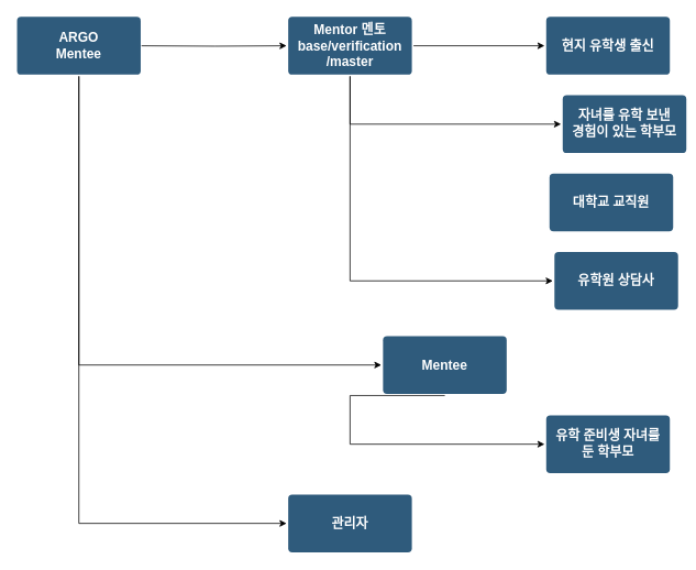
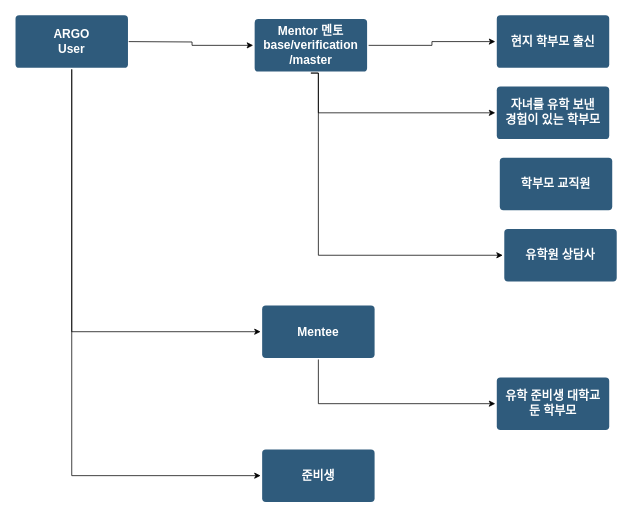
- <mxCell id="5" value="ARGO&lt;br&gt;Mentee" style="rounded=1;whiteSpace=wrap;html=1;shadow=0;labelBackgroundColor=none;strokeColor=none;strokeWidth=3;fillColor=#2F5B7C;fontFamily=Helvetica;fontSize=16;fontColor=#FFFFFF;align=center;fontStyle=1;spacing=5;arcSize=7;perimeterSpacing=2;" parent="1" vertex="1"><mxGeometry x="20" y="20" width="150" height="70" as="geometry" /></mxCell>
+ <mxCell id="5" value="ARGO&lt;br&gt;User" style="rounded=1;whiteSpace=wrap;html=1;shadow=0;labelBackgroundColor=none;strokeColor=none;strokeWidth=3;fillColor=#2F5B7C;fontFamily=Helvetica;fontSize=16;fontColor=#FFFFFF;align=center;fontStyle=1;spacing=5;arcSize=7;perimeterSpacing=2;" parent="1" vertex="1"><mxGeometry x="20" y="20" width="150" height="70" as="geometry" /></mxCell>
- <mxCell id="9" value="Mentor 멘토&lt;br&gt;base/verification&lt;br&gt;/master" style="rounded=1;whiteSpace=wrap;html=1;shadow=0;labelBackgroundColor=none;strokeColor=none;strokeWidth=3;fillColor=#2F5B7C;fontFamily=Helvetica;fontSize=16;fontColor=#FFFFFF;align=center;fontStyle=1;spacing=5;arcSize=7;perimeterSpacing=2;" vertex="1" parent="1"><mxGeometry x="349" y="20" width="150" height="70" as="geometry" /></mxCell>
+ <mxCell id="9" value="Mentor 멘토&lt;br&gt;base/verification&lt;br&gt;/master" style="rounded=1;whiteSpace=wrap;html=1;shadow=0;labelBackgroundColor=none;strokeColor=none;strokeWidth=3;fillColor=#2F5B7C;fontFamily=Helvetica;fontSize=16;fontColor=#FFFFFF;align=center;fontStyle=1;spacing=5;arcSize=7;perimeterSpacing=2;" vertex="1" parent="1"><mxGeometry x="339" y="25" width="150" height="70" as="geometry" /></mxCell>
- <mxCell id="10" value="현지 유학생 출신" style="rounded=1;whiteSpace=wrap;html=1;shadow=0;labelBackgroundColor=none;strokeColor=none;strokeWidth=3;fillColor=#2F5B7C;fontFamily=Helvetica;fontSize=16;fontColor=#FFFFFF;align=center;fontStyle=1;spacing=5;arcSize=7;perimeterSpacing=2;" vertex="1" parent="1"><mxGeometry x="662" y="20" width="150" height="70" as="geometry" /></mxCell>
+ <mxCell id="10" value="현지 학부모 출신" style="rounded=1;whiteSpace=wrap;html=1;shadow=0;labelBackgroundColor=none;strokeColor=none;strokeWidth=3;fillColor=#2F5B7C;fontFamily=Helvetica;fontSize=16;fontColor=#FFFFFF;align=center;fontStyle=1;spacing=5;arcSize=7;perimeterSpacing=2;" vertex="1" parent="1"><mxGeometry x="662" y="20" width="150" height="70" as="geometry" /></mxCell>
- <mxCell id="11" value="자녀를 유학 보낸 &lt;br&gt;경험이 있는 학부모" style="rounded=1;whiteSpace=wrap;html=1;shadow=0;labelBackgroundColor=none;strokeColor=none;strokeWidth=3;fillColor=#2F5B7C;fontFamily=Helvetica;fontSize=16;fontColor=#FFFFFF;align=center;fontStyle=1;spacing=5;arcSize=7;perimeterSpacing=2;" vertex="1" parent="1"><mxGeometry x="682" y="115" width="150" height="70" as="geometry" /></mxCell>
+ <mxCell id="11" value="자녀를 유학 보낸 &lt;br&gt;경험이 있는 학부모" style="rounded=1;whiteSpace=wrap;html=1;shadow=0;labelBackgroundColor=none;strokeColor=none;strokeWidth=3;fillColor=#2F5B7C;fontFamily=Helvetica;fontSize=16;fontColor=#FFFFFF;align=center;fontStyle=1;spacing=5;arcSize=7;perimeterSpacing=2;" vertex="1" parent="1"><mxGeometry x="662" y="115" width="150" height="70" as="geometry" /></mxCell>
- <mxCell id="12" value="대학교 교직원" style="rounded=1;whiteSpace=wrap;html=1;shadow=0;labelBackgroundColor=none;strokeColor=none;strokeWidth=3;fillColor=#2F5B7C;fontFamily=Helvetica;fontSize=16;fontColor=#FFFFFF;align=center;fontStyle=1;spacing=5;arcSize=7;perimeterSpacing=2;" vertex="1" parent="1"><mxGeometry x="666" y="210" width="150" height="70" as="geometry" /></mxCell>
+ <mxCell id="12" value="학부모 교직원" style="rounded=1;whiteSpace=wrap;html=1;shadow=0;labelBackgroundColor=none;strokeColor=none;strokeWidth=3;fillColor=#2F5B7C;fontFamily=Helvetica;fontSize=16;fontColor=#FFFFFF;align=center;fontStyle=1;spacing=5;arcSize=7;perimeterSpacing=2;" vertex="1" parent="1"><mxGeometry x="666" y="210" width="150" height="70" as="geometry" /></mxCell>
- <mxCell id="15" value="Mentee" style="rounded=1;whiteSpace=wrap;html=1;shadow=0;labelBackgroundColor=none;strokeColor=none;strokeWidth=3;fillColor=#2F5B7C;fontFamily=Helvetica;fontSize=16;fontColor=#FFFFFF;align=center;fontStyle=1;spacing=5;arcSize=7;perimeterSpacing=2;" vertex="1" parent="1"><mxGeometry x="464" y="407" width="150" height="70" as="geometry" /></mxCell>
+ <mxCell id="15" value="Mentee" style="rounded=1;whiteSpace=wrap;html=1;shadow=0;labelBackgroundColor=none;strokeColor=none;strokeWidth=3;fillColor=#2F5B7C;fontFamily=Helvetica;fontSize=16;fontColor=#FFFFFF;align=center;fontStyle=1;spacing=5;arcSize=7;perimeterSpacing=2;" vertex="1" parent="1"><mxGeometry x="349" y="407" width="150" height="70" as="geometry" /></mxCell>
- <mxCell id="16" value="유학 준비생 자녀를&lt;br&gt;둔 학부모" style="rounded=1;whiteSpace=wrap;html=1;shadow=0;labelBackgroundColor=none;strokeColor=none;strokeWidth=3;fillColor=#2F5B7C;fontFamily=Helvetica;fontSize=16;fontColor=#FFFFFF;align=center;fontStyle=1;spacing=5;arcSize=7;perimeterSpacing=2;" vertex="1" parent="1"><mxGeometry x="662" y="503" width="150" height="70" as="geometry" /></mxCell>
+ <mxCell id="16" value="유학 준비생 대학교&lt;br&gt;둔 학부모" style="rounded=1;whiteSpace=wrap;html=1;shadow=0;labelBackgroundColor=none;strokeColor=none;strokeWidth=3;fillColor=#2F5B7C;fontFamily=Helvetica;fontSize=16;fontColor=#FFFFFF;align=center;fontStyle=1;spacing=5;arcSize=7;perimeterSpacing=2;" vertex="1" parent="1"><mxGeometry x="662" y="503" width="150" height="70" as="geometry" /></mxCell>
- <mxCell id="17" value="관리자" style="rounded=1;whiteSpace=wrap;html=1;shadow=0;labelBackgroundColor=none;strokeColor=none;strokeWidth=3;fillColor=#2F5B7C;fontFamily=Helvetica;fontSize=16;fontColor=#FFFFFF;align=center;fontStyle=1;spacing=5;arcSize=7;perimeterSpacing=2;" vertex="1" parent="1"><mxGeometry x="349" y="599" width="150" height="70" as="geometry" /></mxCell>
+ <mxCell id="17" value="준비생" style="rounded=1;whiteSpace=wrap;html=1;shadow=0;labelBackgroundColor=none;strokeColor=none;strokeWidth=3;fillColor=#2F5B7C;fontFamily=Helvetica;fontSize=16;fontColor=#FFFFFF;align=center;fontStyle=1;spacing=5;arcSize=7;perimeterSpacing=2;" vertex="1" parent="1"><mxGeometry x="349" y="599" width="150" height="70" as="geometry" /></mxCell>
